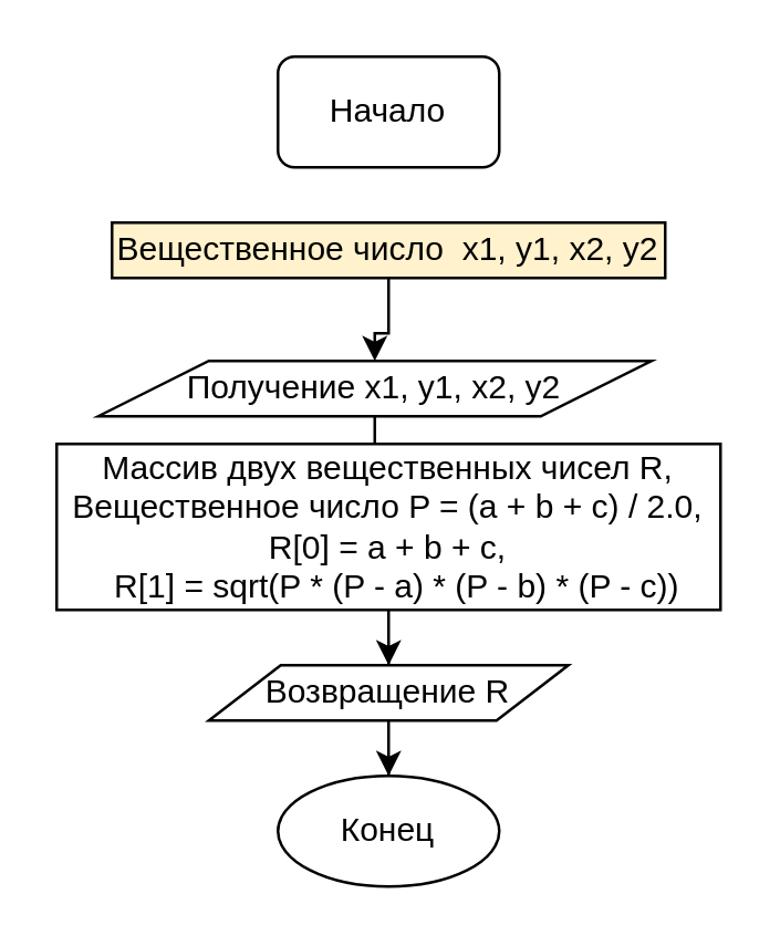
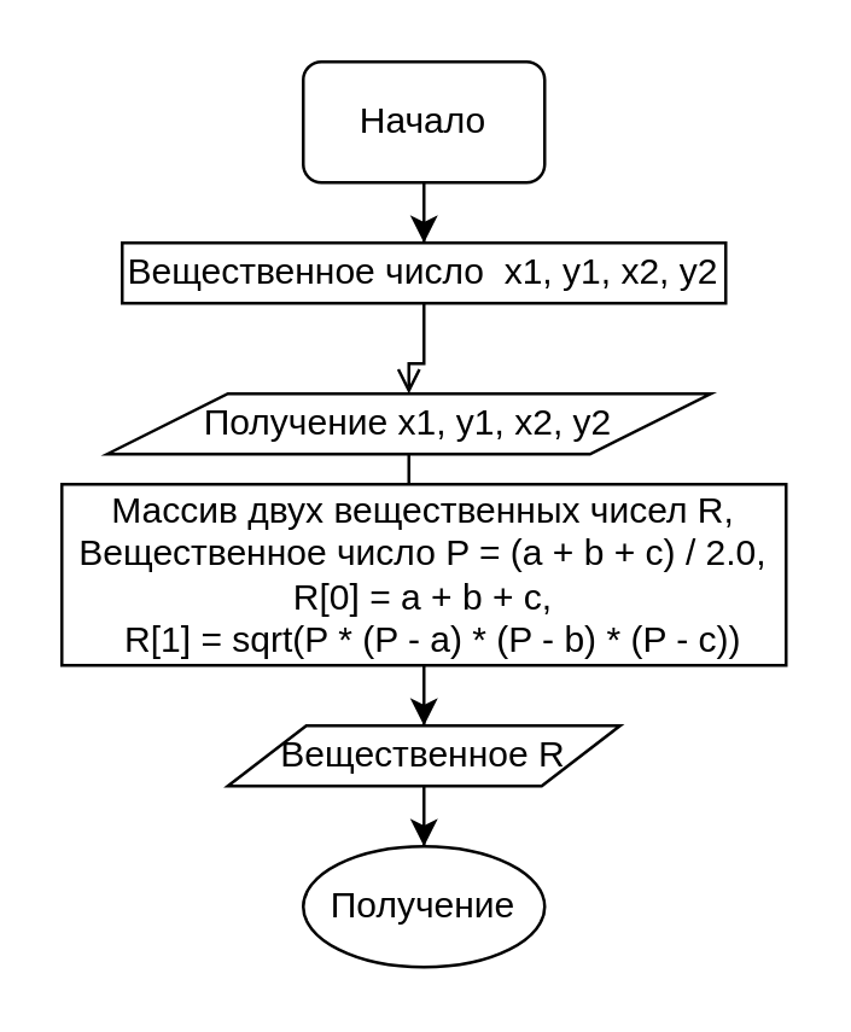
+ <mxCell id="2" style="edgeStyle=orthogonalEdgeStyle;rounded=0;orthogonalLoop=1;jettySize=auto;html=1;entryX=0.5;entryY=0;entryDx=0;entryDy=0;" edge="1" parent="1" source="3" target="5"><mxGeometry relative="1" as="geometry" /></mxCell>
- <mxCell id="5" value="Вещественное число&amp;nbsp; x1, y1, x2, y2" style="rounded=0;whiteSpace=wrap;html=1;fillColor=#fff2cc;" vertex="1" parent="1"><mxGeometry x="40" y="80" width="200" height="20" as="geometry" /></mxCell>
+ <mxCell id="5" value="Вещественное число&amp;nbsp; x1, y1, x2, y2" style="rounded=0;whiteSpace=wrap;html=1;" vertex="1" parent="1"><mxGeometry x="40" y="80" width="200" height="20" as="geometry" /></mxCell>
- <mxCell id="4" style="edgeStyle=orthogonalEdgeStyle;rounded=0;orthogonalLoop=1;jettySize=auto;html=1;entryX=0.5;entryY=0;entryDx=0;entryDy=0;" edge="1" parent="1" source="5" target="7"><mxGeometry relative="1" as="geometry" /></mxCell>
+ <mxCell id="4" style="edgeStyle=orthogonalEdgeStyle;rounded=0;orthogonalLoop=1;jettySize=auto;html=1;entryX=0.5;entryY=0;entryDx=0;entryDy=0;endArrow=open;" edge="1" parent="1" source="5" target="7"><mxGeometry relative="1" as="geometry" /></mxCell>
- <mxCell id="9" value="Возвращение R" style="shape=parallelogram;perimeter=parallelogramPerimeter;whiteSpace=wrap;html=1;" vertex="1" parent="1"><mxGeometry x="75" y="240" width="130" height="20" as="geometry" /></mxCell>
+ <mxCell id="9" value="Вещественное R" style="shape=parallelogram;perimeter=parallelogramPerimeter;whiteSpace=wrap;html=1;" vertex="1" parent="1"><mxGeometry x="75" y="240" width="130" height="20" as="geometry" /></mxCell>
- <mxCell id="10" value="Конец" style="ellipse;whiteSpace=wrap;html=1;" vertex="1" parent="1"><mxGeometry x="100" y="280" width="80" height="40" as="geometry" /></mxCell>
+ <mxCell id="10" value="Получение" style="ellipse;whiteSpace=wrap;html=1;" vertex="1" parent="1"><mxGeometry x="100" y="280" width="80" height="40" as="geometry" /></mxCell>
